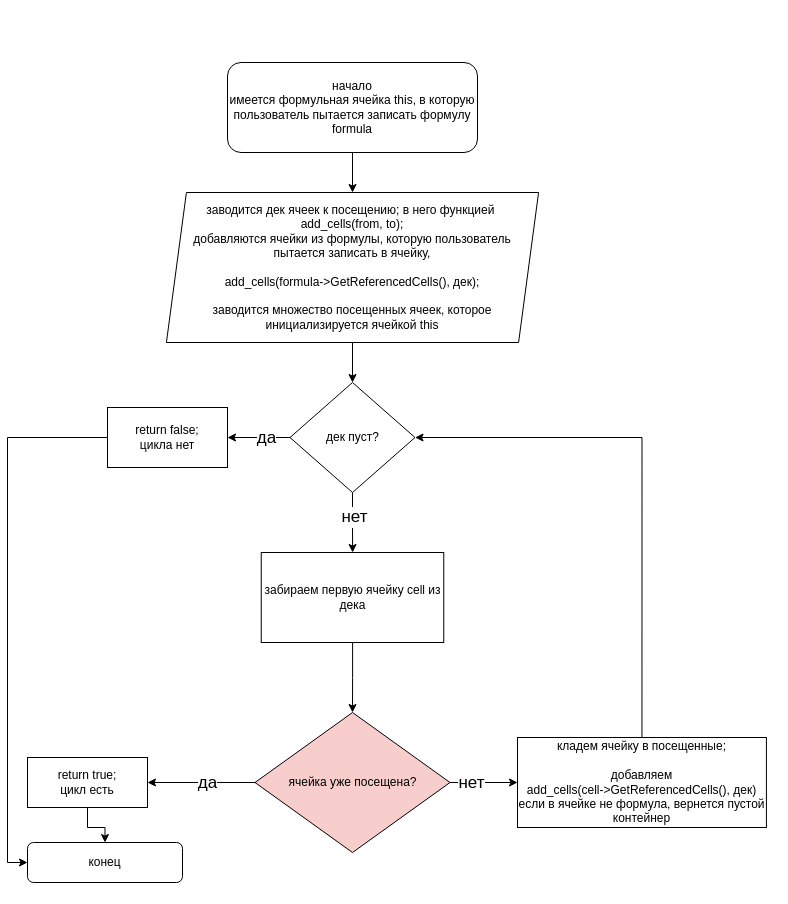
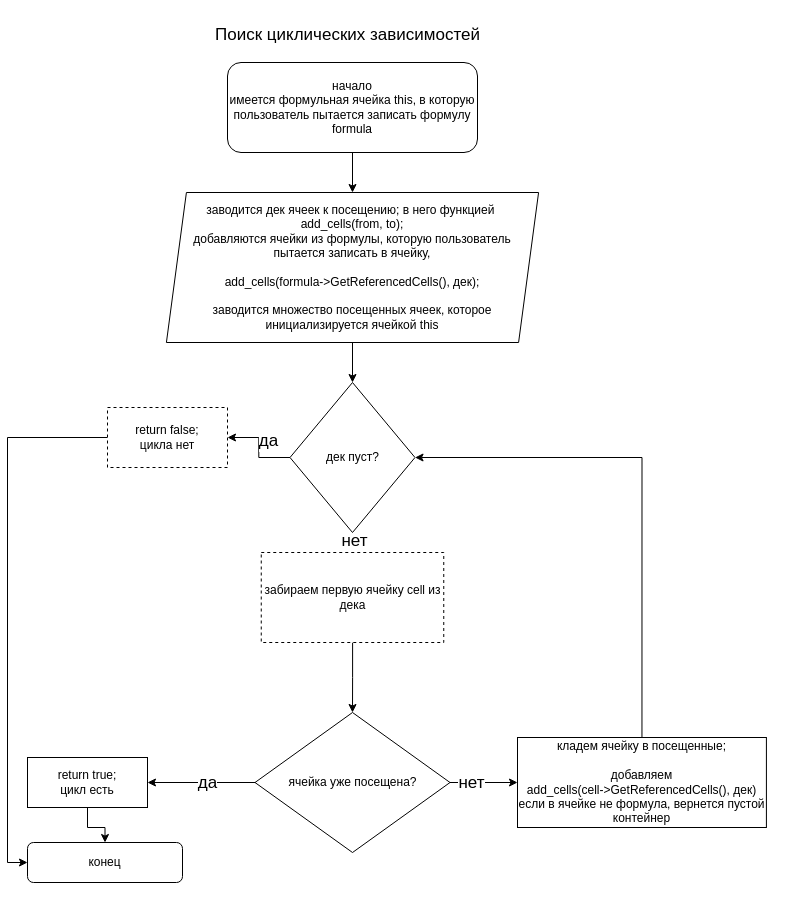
+ <mxCell id="4" value="Поиск циклических зависимостей" style="text;html=1;align=center;verticalAlign=middle;resizable=0;points=[];autosize=1;strokeColor=none;fillColor=none;fontSize=17;" parent="1" vertex="1"><mxGeometry x="195" y="20" width="290" height="30" as="geometry" /></mxCell>
- <mxCell id="25" value="return false;&lt;br&gt;цикла нет" style="whiteSpace=wrap;html=1;" vertex="1" parent="1"><mxGeometry x="100.005" y="407" width="120" height="60" as="geometry" /></mxCell>
+ <mxCell id="25" value="return false;&lt;br&gt;цикла нет" style="whiteSpace=wrap;html=1;dashed=1;" vertex="1" parent="1"><mxGeometry x="100.005" y="407" width="120" height="60" as="geometry" /></mxCell>
- <mxCell id="23" value="дек пуст?" style="rhombus;whiteSpace=wrap;html=1;" vertex="1" parent="1"><mxGeometry x="282.5" y="382" width="125.01" height="110" as="geometry" /></mxCell>
+ <mxCell id="23" value="дек пуст?" style="rhombus;whiteSpace=wrap;html=1;" vertex="1" parent="1"><mxGeometry x="282.5" y="382" width="125.01" height="150" as="geometry" /></mxCell>
- <mxCell id="8" value="забираем первую ячейку cell из дека" style="whiteSpace=wrap;html=1;" parent="1" vertex="1"><mxGeometry x="253.75" y="552" width="182.5" height="90" as="geometry" /></mxCell>
+ <mxCell id="8" value="забираем первую ячейку cell из дека" style="whiteSpace=wrap;html=1;dashed=1;" parent="1" vertex="1"><mxGeometry x="253.75" y="552" width="182.5" height="90" as="geometry" /></mxCell>
- <mxCell id="13" value="ячейка уже посещена?" style="rhombus;whiteSpace=wrap;html=1;fillColor=#f8cecc;" vertex="1" parent="1"><mxGeometry x="247.5" y="712" width="195" height="140" as="geometry" /></mxCell>
+ <mxCell id="13" value="ячейка уже посещена?" style="rhombus;whiteSpace=wrap;html=1;" vertex="1" parent="1"><mxGeometry x="247.5" y="712" width="195" height="140" as="geometry" /></mxCell>
